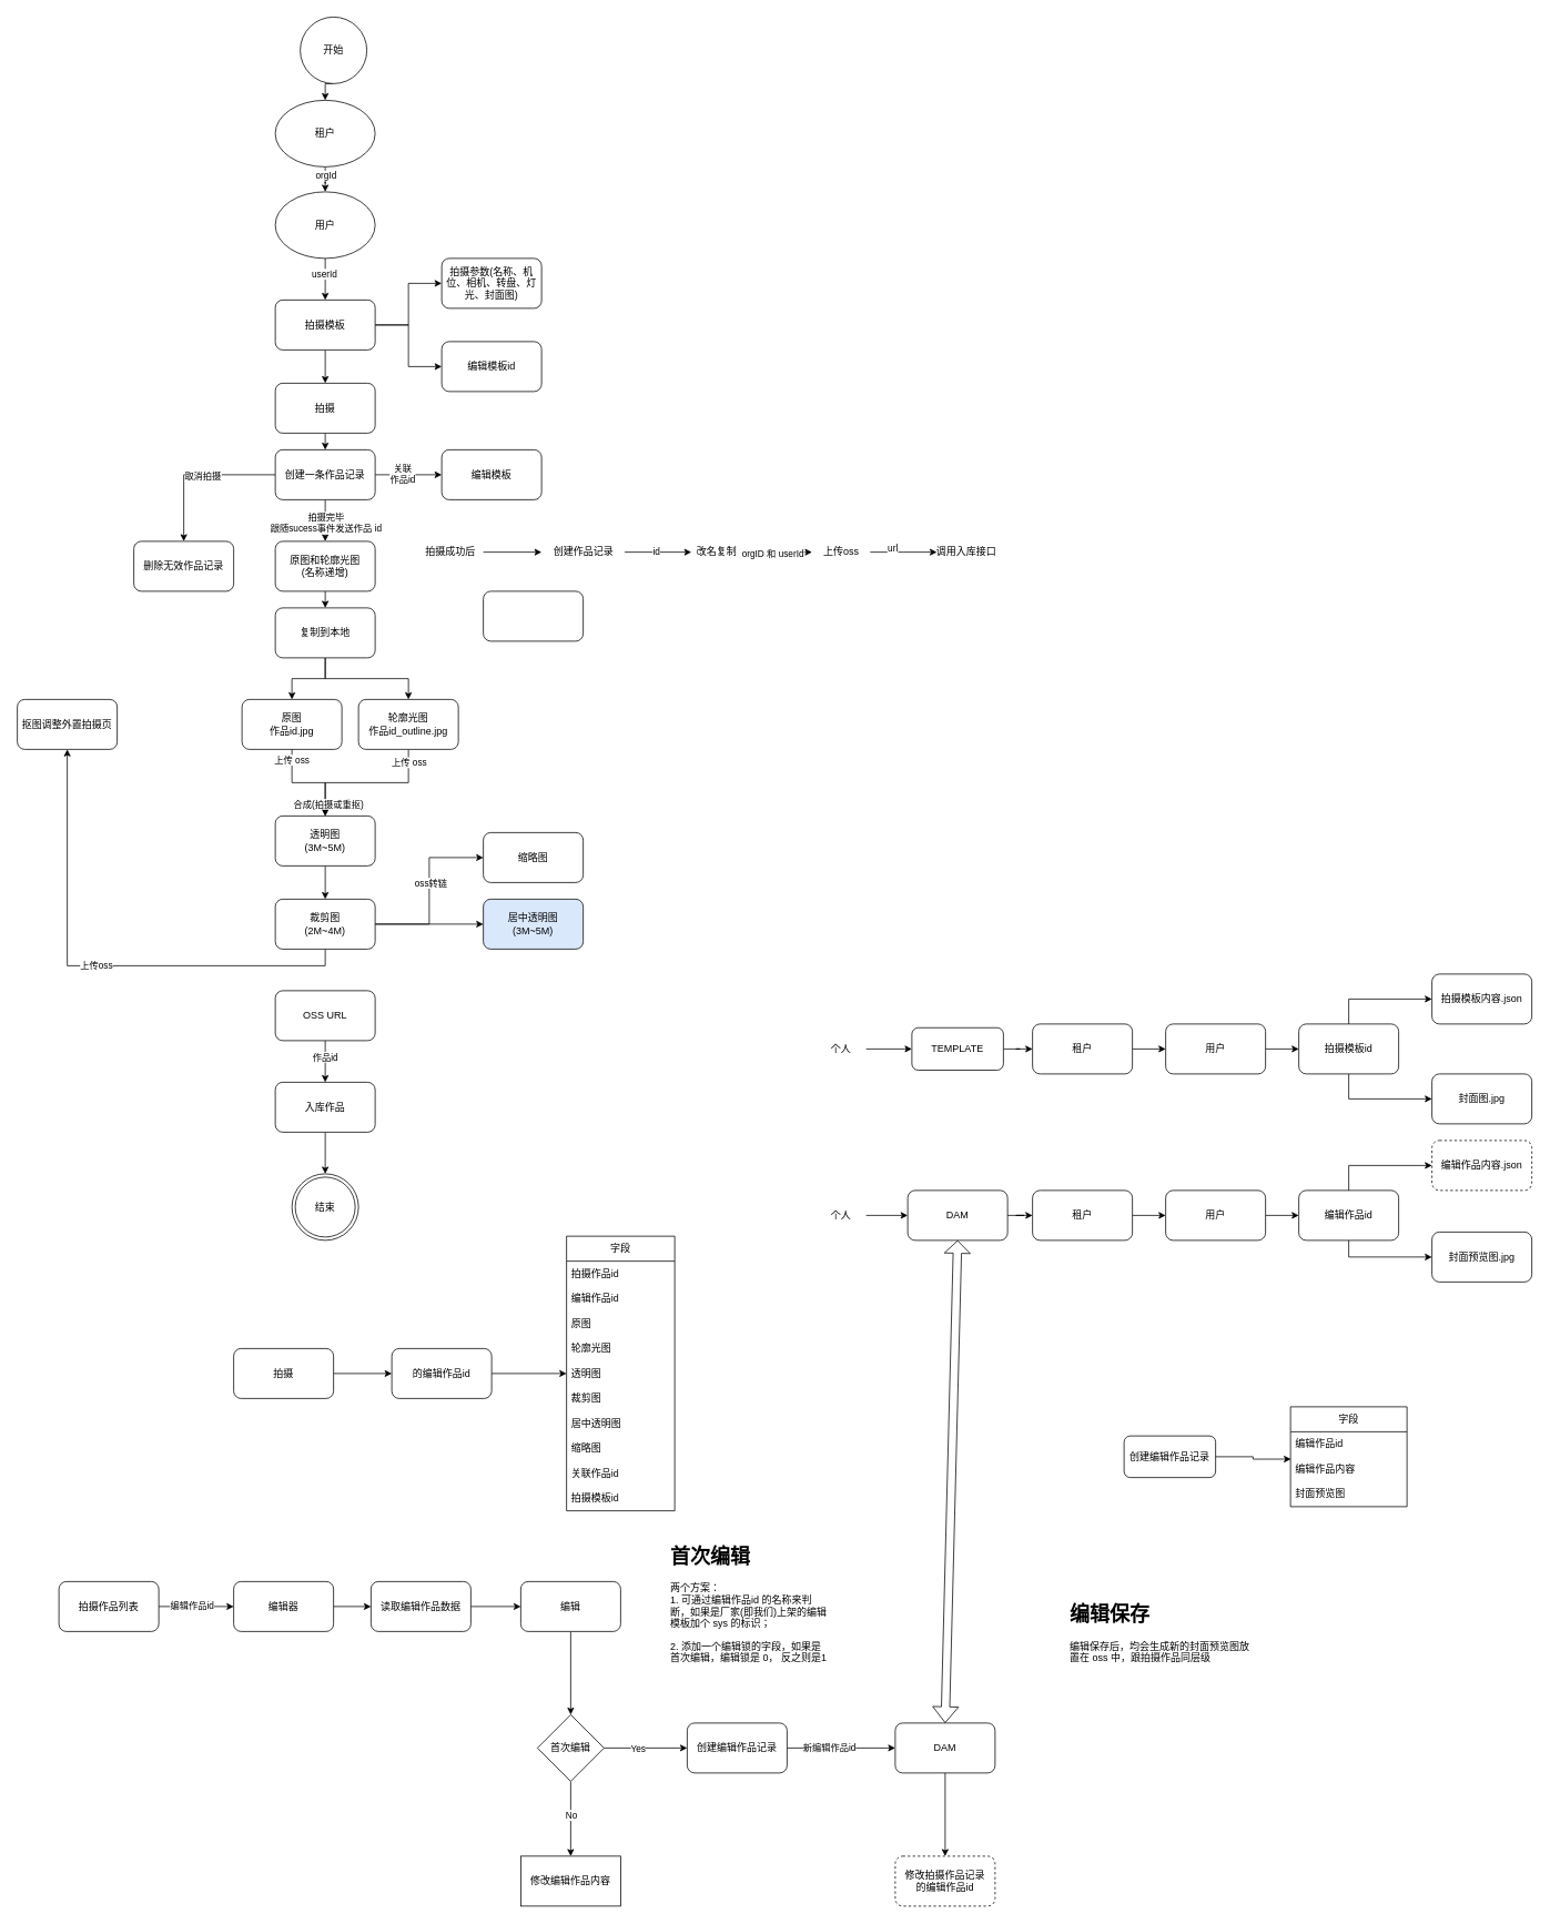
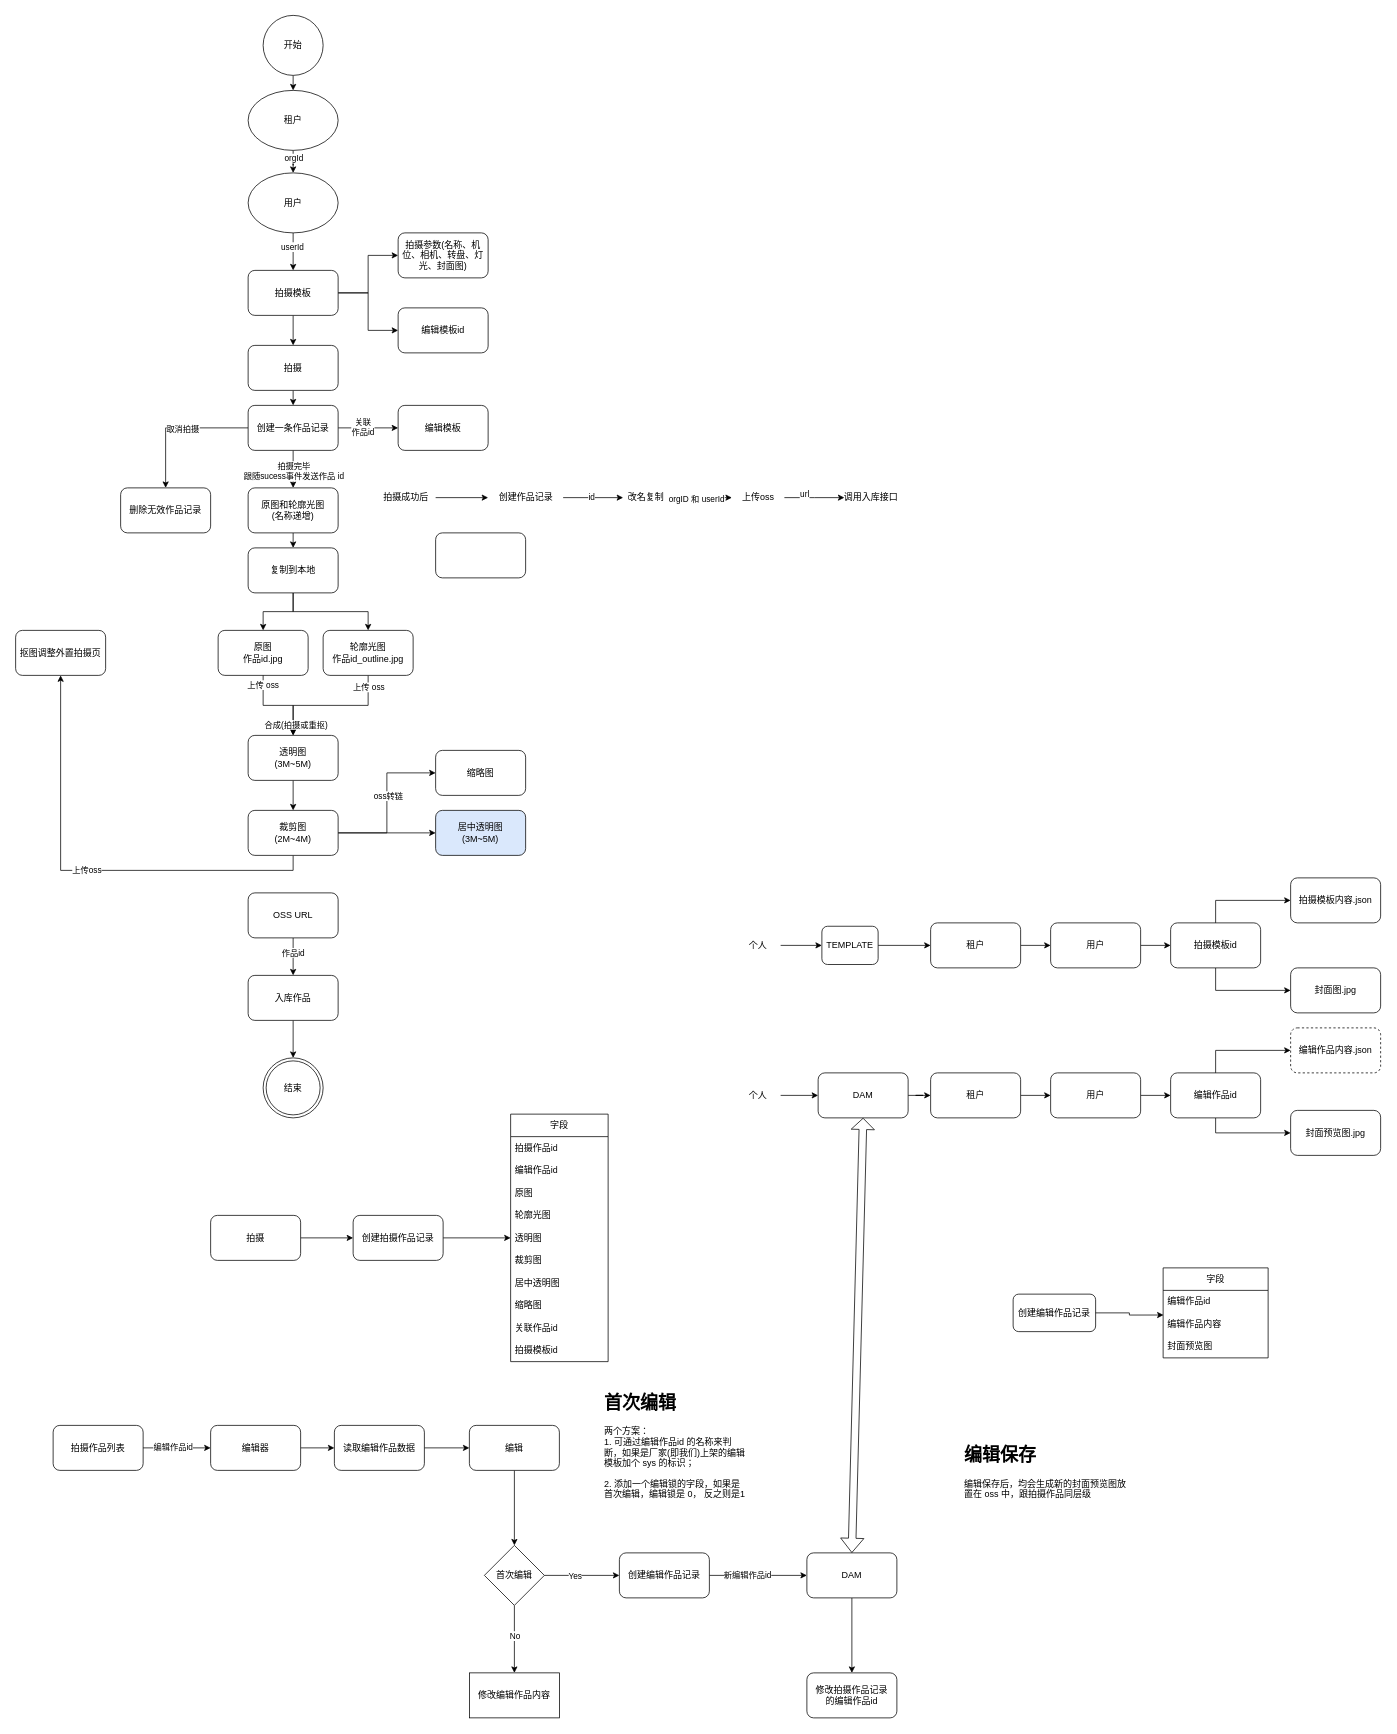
- <mxCell id="3" value="开始" style="ellipse;whiteSpace=wrap;html=1;aspect=fixed;" vertex="1" parent="1"><mxGeometry x="360" y="20" width="80" height="80" as="geometry" /></mxCell>
+ <mxCell id="3" value="开始" style="ellipse;whiteSpace=wrap;html=1;aspect=fixed;" vertex="1" parent="1"><mxGeometry x="350" y="20" width="80" height="80" as="geometry" /></mxCell>
- <mxCell id="126" value="TEMPLATE&lt;br&gt;" style="rounded=1;whiteSpace=wrap;html=1;" vertex="1" parent="1"><mxGeometry x="1095" y="1234.5" width="110" height="51" as="geometry" /></mxCell>
+ <mxCell id="126" value="TEMPLATE&lt;br&gt;" style="rounded=1;whiteSpace=wrap;html=1;" vertex="1" parent="1"><mxGeometry x="1095" y="1234.5" width="75" height="51" as="geometry" /></mxCell>
- <mxCell id="71" value="的编辑作品id" style="rounded=1;whiteSpace=wrap;html=1;" vertex="1" parent="1"><mxGeometry x="470" y="1620" width="120" height="60" as="geometry" /></mxCell>
+ <mxCell id="71" value="创建拍摄作品记录" style="rounded=1;whiteSpace=wrap;html=1;" vertex="1" parent="1"><mxGeometry x="470" y="1620" width="120" height="60" as="geometry" /></mxCell>
- <mxCell id="96" value="修改拍摄作品记录&lt;br&gt;的编辑作品id" style="whiteSpace=wrap;html=1;rounded=1;dashed=1;" vertex="1" parent="1"><mxGeometry x="1075" y="2230" width="120" height="60" as="geometry" /></mxCell>
+ <mxCell id="96" value="修改拍摄作品记录&lt;br&gt;的编辑作品id" style="whiteSpace=wrap;html=1;rounded=1;" vertex="1" parent="1"><mxGeometry x="1075" y="2230" width="120" height="60" as="geometry" /></mxCell>
